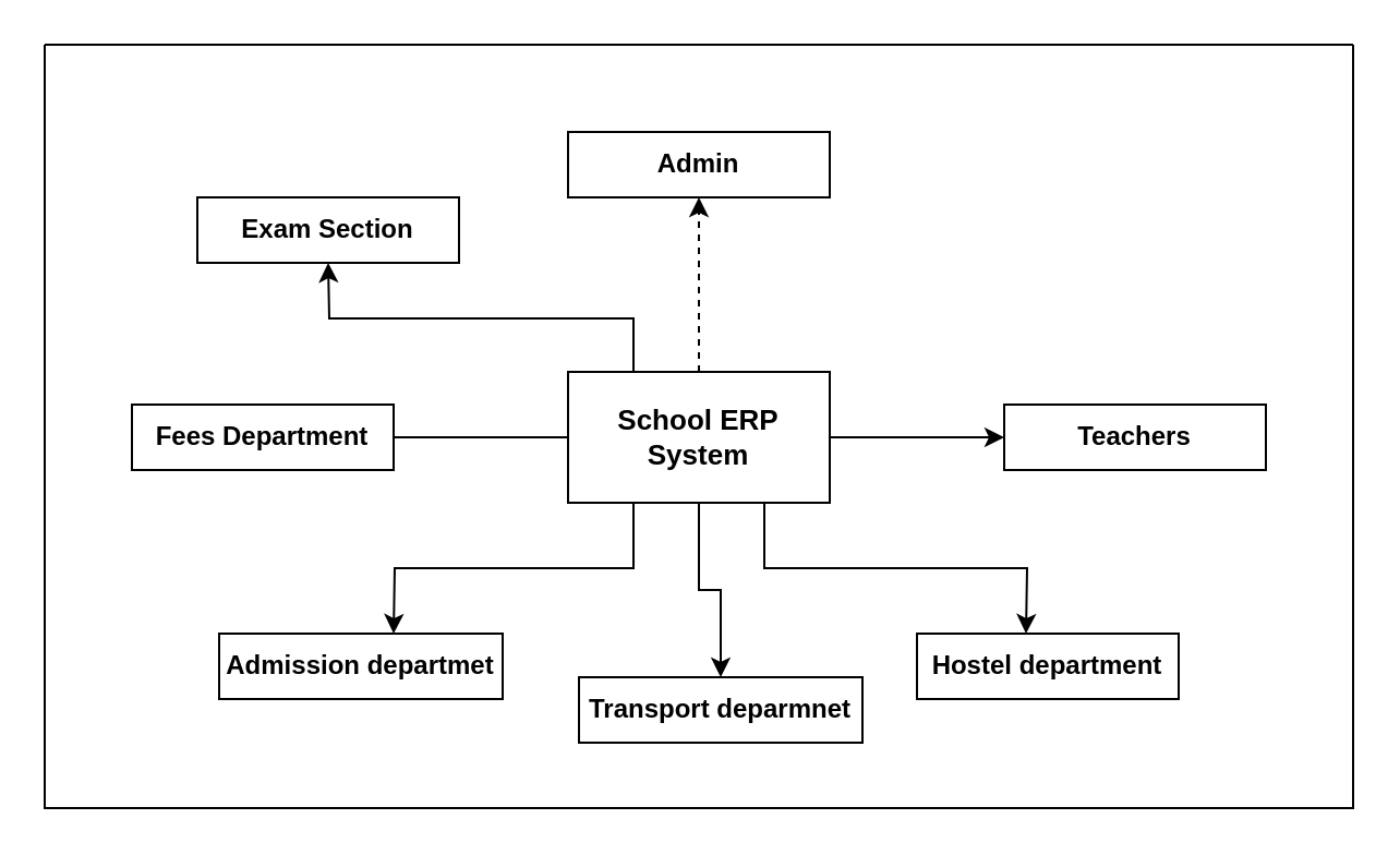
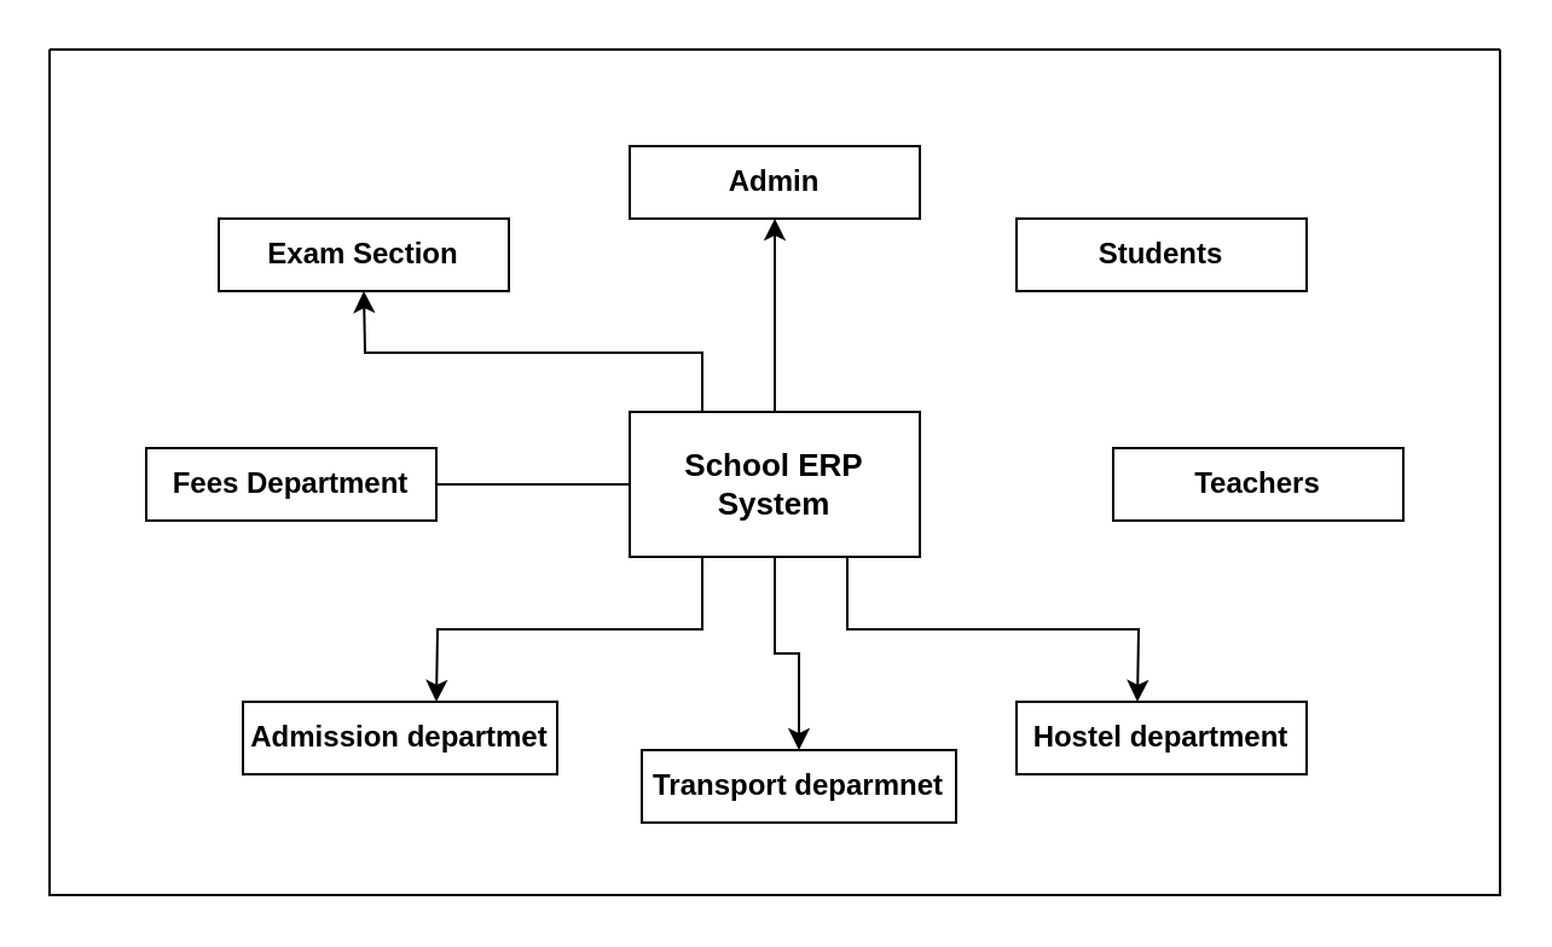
+ <mxCell id="9" value="&lt;b&gt;Students&lt;/b&gt;" style="whiteSpace=wrap;html=1;rounded=0;" vertex="1" parent="1"><mxGeometry x="420" y="90" width="120" height="30" as="geometry" /></mxCell>
- <mxCell id="2" value="" style="edgeStyle=orthogonalEdgeStyle;rounded=0;orthogonalLoop=1;jettySize=auto;html=1;dashed=1;" edge="1" parent="1" source="6" target="7"><mxGeometry relative="1" as="geometry" /></mxCell>
+ <mxCell id="2" value="" style="edgeStyle=orthogonalEdgeStyle;rounded=0;orthogonalLoop=1;jettySize=auto;html=1;" edge="1" parent="1" source="6" target="7"><mxGeometry relative="1" as="geometry" /></mxCell>
- <mxCell id="3" value="" style="edgeStyle=orthogonalEdgeStyle;rounded=0;orthogonalLoop=1;jettySize=auto;html=1;" edge="1" parent="1" source="6" target="8"><mxGeometry relative="1" as="geometry" /></mxCell>
